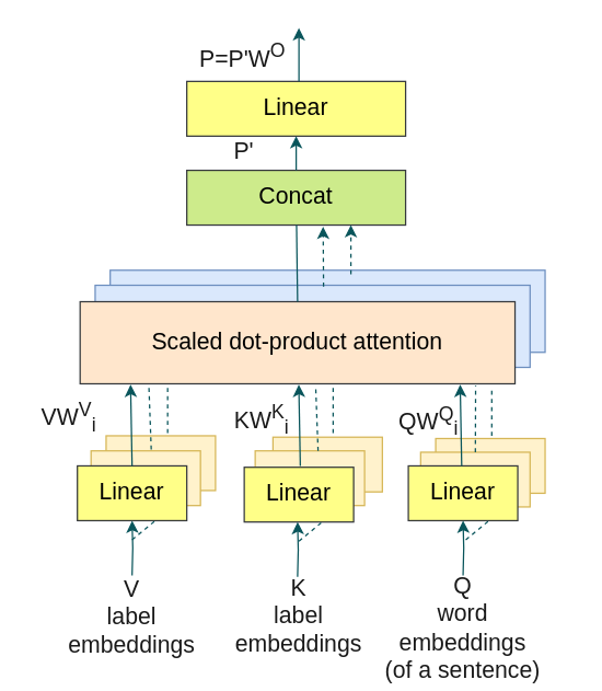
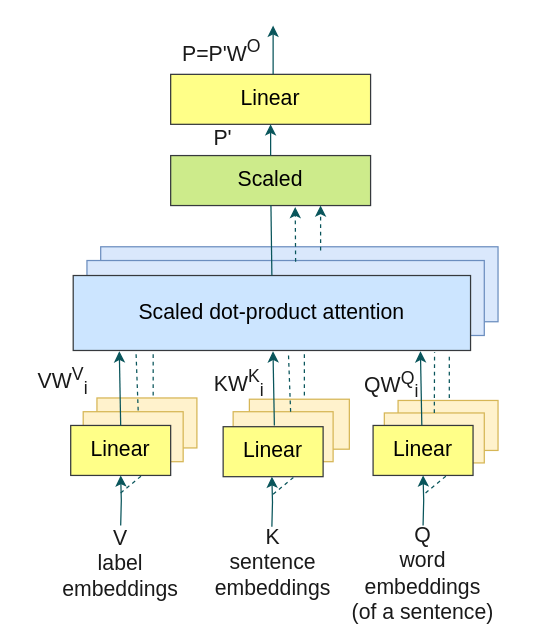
- <mxCell id="20" value="Concat" style="rounded=0;whiteSpace=wrap;html=1;fontSize=17;fillColor=#cdeb8b;strokeColor=#36393d;" vertex="1" parent="1"><mxGeometry x="136" y="124" width="160" height="40" as="geometry" /></mxCell>
+ <mxCell id="20" value="Scaled" style="rounded=0;whiteSpace=wrap;html=1;fontSize=17;fillColor=#cdeb8b;strokeColor=#36393d;" vertex="1" parent="1"><mxGeometry x="136" y="124" width="160" height="40" as="geometry" /></mxCell>
- <mxCell id="19" value="Scaled dot-product attention" style="rounded=0;whiteSpace=wrap;html=1;fontSize=17;fillColor=#ffe6cc;strokeColor=#36393d;" vertex="1" parent="1"><mxGeometry x="58" y="220" width="318" height="60" as="geometry" /></mxCell>
+ <mxCell id="19" value="Scaled dot-product attention" style="rounded=0;whiteSpace=wrap;html=1;fontSize=17;fillColor=#cce5ff;strokeColor=#36393d;" vertex="1" parent="1"><mxGeometry x="58" y="220" width="318" height="60" as="geometry" /></mxCell>
- <mxCell id="15" value="K&lt;br&gt;label embeddings" style="text;html=1;strokeColor=none;fillColor=none;align=center;verticalAlign=middle;whiteSpace=wrap;rounded=0;fontSize=17;fontColor=#1A1A1A;" vertex="1" parent="1"><mxGeometry x="168" y="420" width="100" height="60" as="geometry" /></mxCell>
+ <mxCell id="15" value="K&lt;br&gt;sentence embeddings" style="text;html=1;strokeColor=none;fillColor=none;align=center;verticalAlign=middle;whiteSpace=wrap;rounded=0;fontSize=17;fontColor=#1A1A1A;" vertex="1" parent="1"><mxGeometry x="168" y="420" width="100" height="60" as="geometry" /></mxCell>
